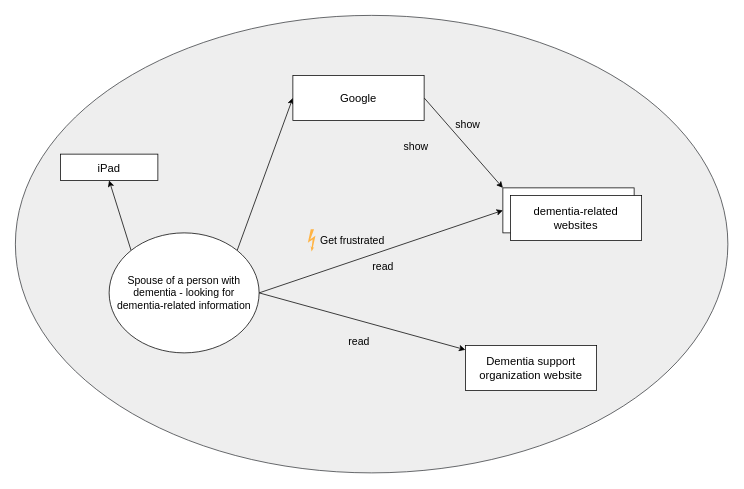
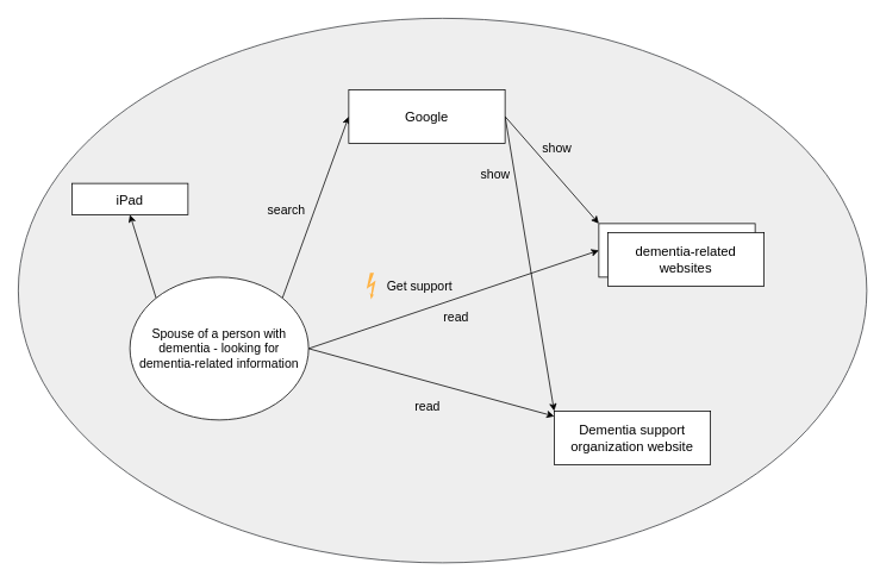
+ <mxCell id="8" value="&lt;font style=&quot;font-size: 14px;&quot;&gt;search&lt;/font&gt;" style="text;html=1;align=center;verticalAlign=middle;resizable=0;points=[];autosize=1;strokeColor=none;fillColor=none;" vertex="1" parent="1"><mxGeometry x="285" y="220" width="70" height="30" as="geometry" /></mxCell>
+ <mxCell id="12" style="rounded=0;orthogonalLoop=1;jettySize=auto;html=1;exitX=1;exitY=0.5;exitDx=0;exitDy=0;entryX=0;entryY=0;entryDx=0;entryDy=0;" edge="1" parent="1" source="13" target="16"><mxGeometry relative="1" as="geometry" /></mxCell>
- <mxCell id="9" value="&lt;font style=&quot;font-size: 14px;&quot;&gt;Get frustrated&lt;/font&gt;" style="text;html=1;align=center;verticalAlign=middle;resizable=0;points=[];autosize=1;strokeColor=none;fillColor=none;" vertex="1" parent="1"><mxGeometry x="414" y="305" width="110" height="30" as="geometry" /></mxCell>
+ <mxCell id="9" value="&lt;font style=&quot;font-size: 14px;&quot;&gt;Get support&lt;/font&gt;" style="text;html=1;align=center;verticalAlign=middle;resizable=0;points=[];autosize=1;strokeColor=none;fillColor=none;" vertex="1" parent="1"><mxGeometry x="414" y="305" width="110" height="30" as="geometry" /></mxCell>
